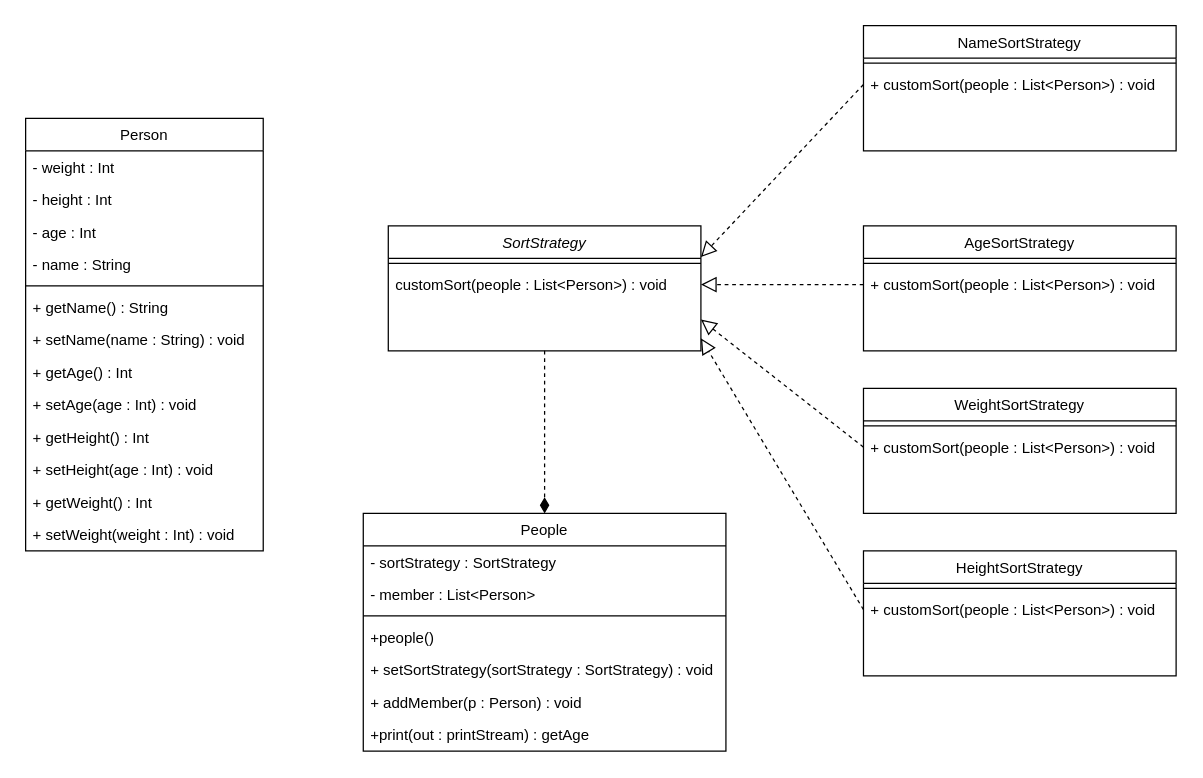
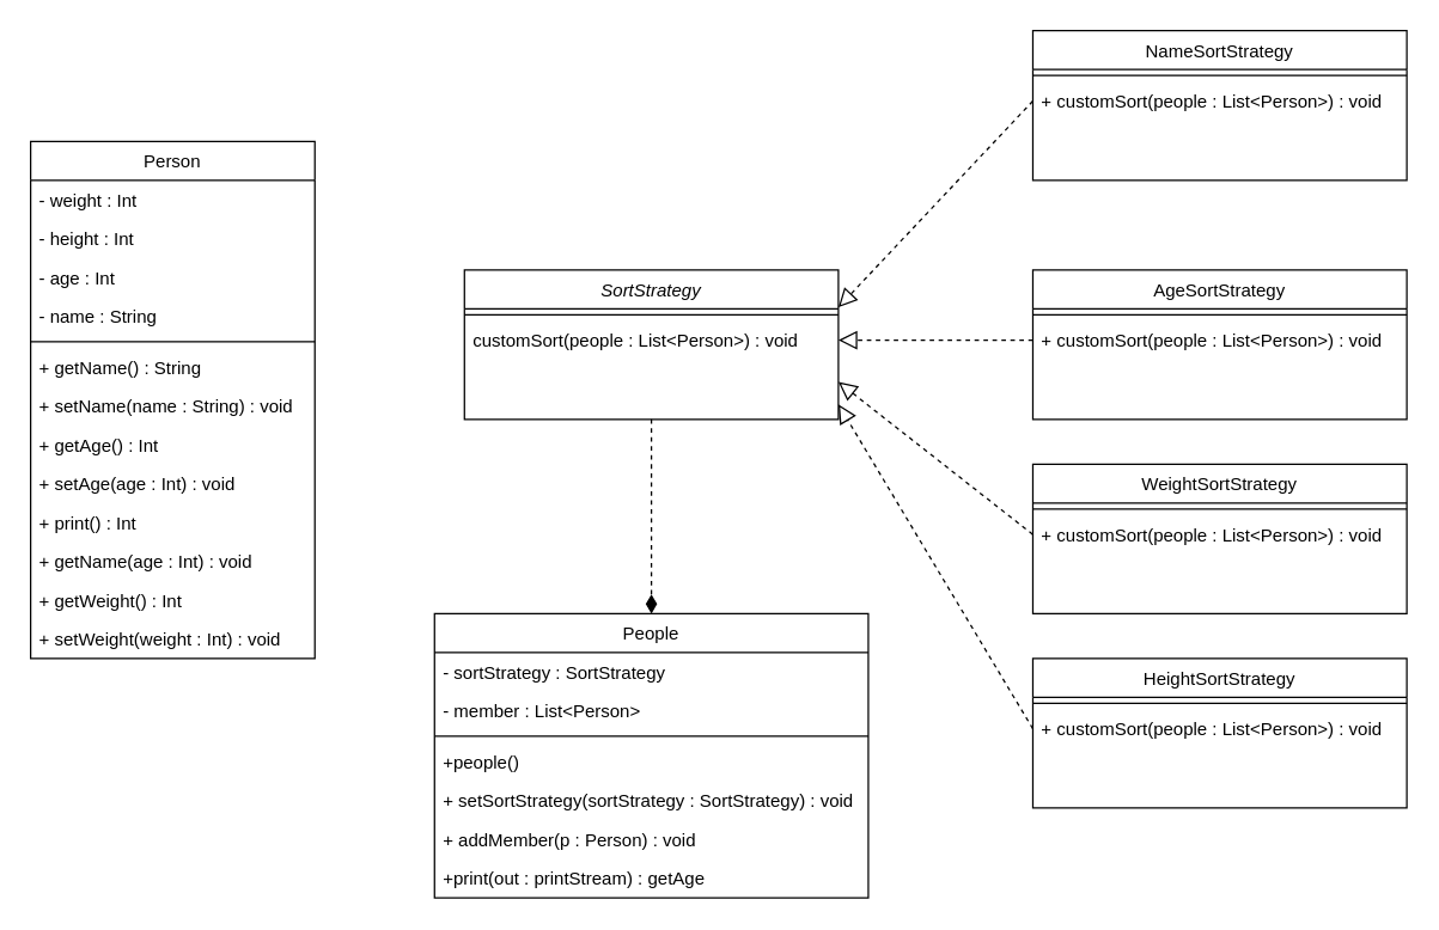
- <mxCell id="12" value="+ getHeight() : Int" style="text;align=left;verticalAlign=top;spacingLeft=4;spacingRight=4;overflow=hidden;rotatable=0;points=[[0,0.5],[1,0.5]];portConstraint=eastwest;" vertex="1" parent="2"><mxGeometry y="242" width="190" height="26" as="geometry" /></mxCell>
+ <mxCell id="12" value="+ print() : Int" style="text;align=left;verticalAlign=top;spacingLeft=4;spacingRight=4;overflow=hidden;rotatable=0;points=[[0,0.5],[1,0.5]];portConstraint=eastwest;" vertex="1" parent="2"><mxGeometry y="242" width="190" height="26" as="geometry" /></mxCell>
- <mxCell id="13" value="+ setHeight(age : Int) : void" style="text;align=left;verticalAlign=top;spacingLeft=4;spacingRight=4;overflow=hidden;rotatable=0;points=[[0,0.5],[1,0.5]];portConstraint=eastwest;" vertex="1" parent="2"><mxGeometry y="268" width="190" height="26" as="geometry" /></mxCell>
+ <mxCell id="13" value="+ getName(age : Int) : void" style="text;align=left;verticalAlign=top;spacingLeft=4;spacingRight=4;overflow=hidden;rotatable=0;points=[[0,0.5],[1,0.5]];portConstraint=eastwest;" vertex="1" parent="2"><mxGeometry y="268" width="190" height="26" as="geometry" /></mxCell>
